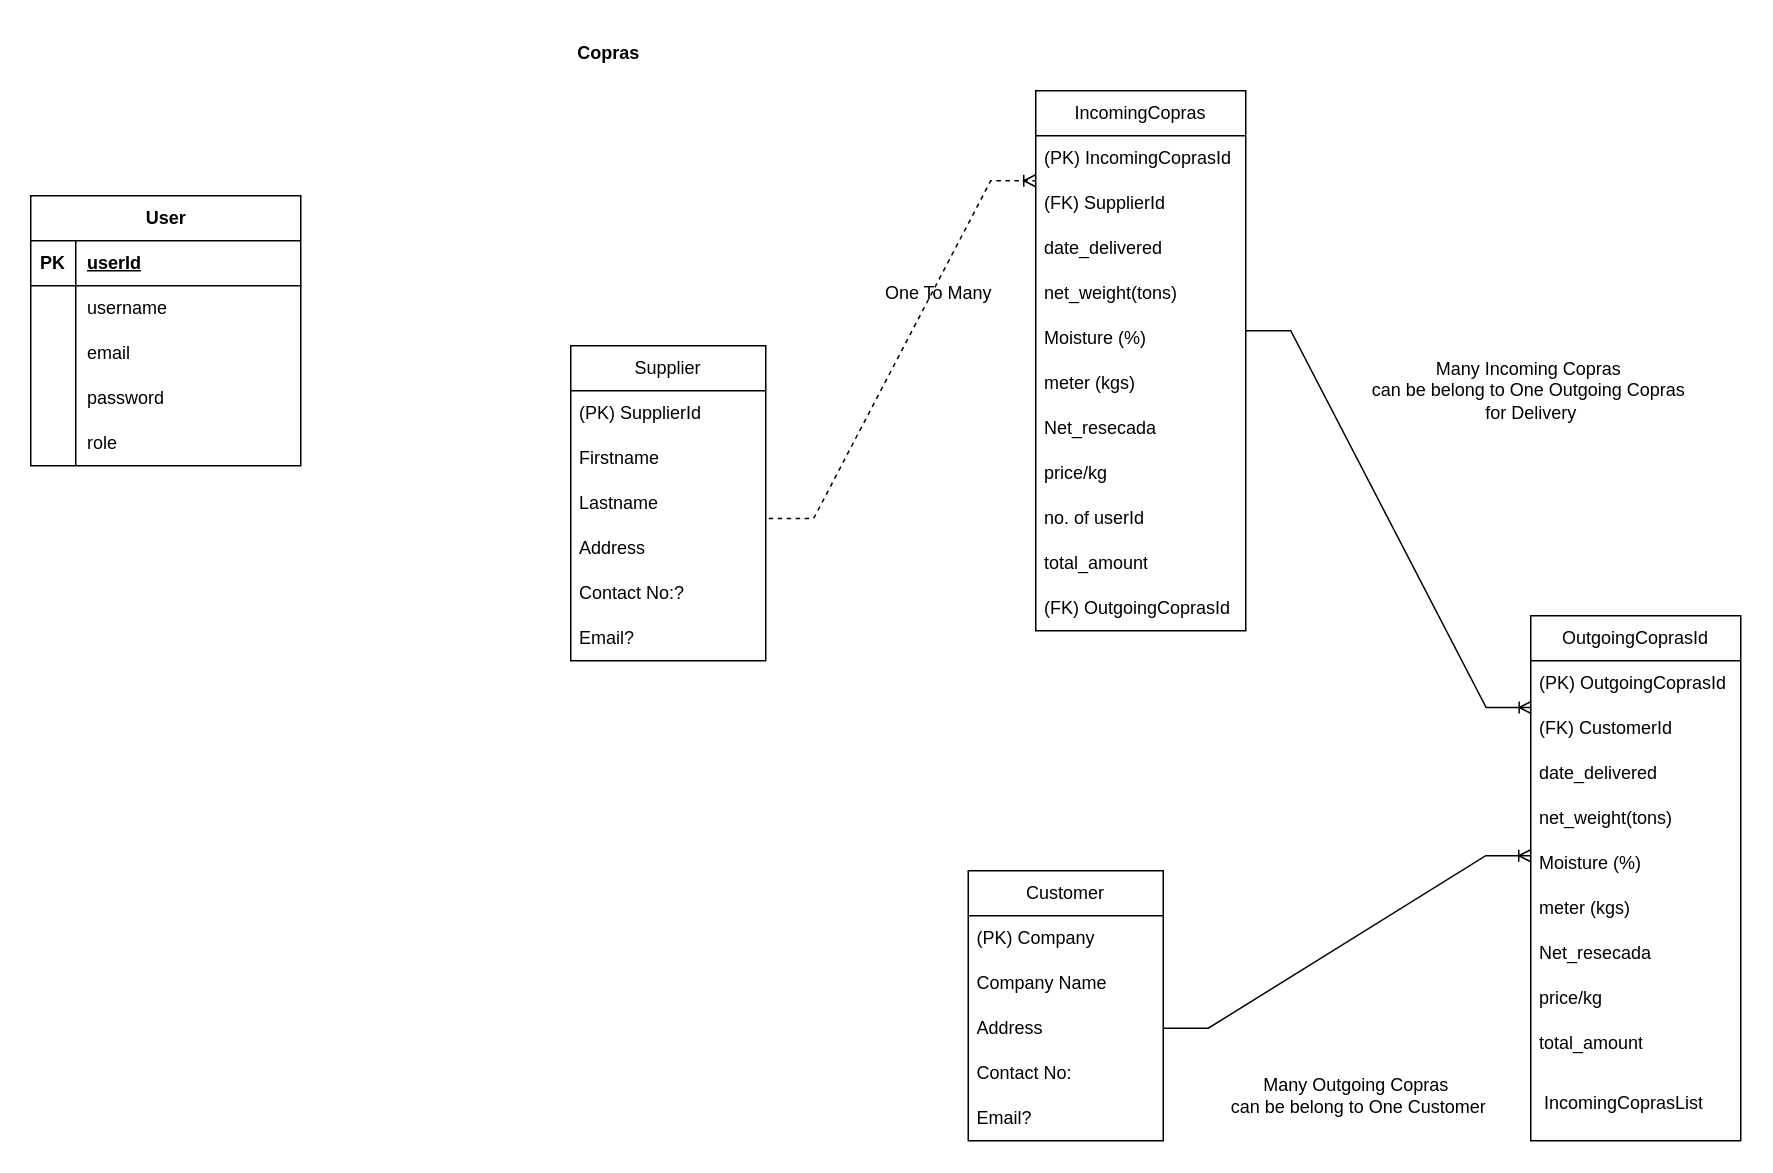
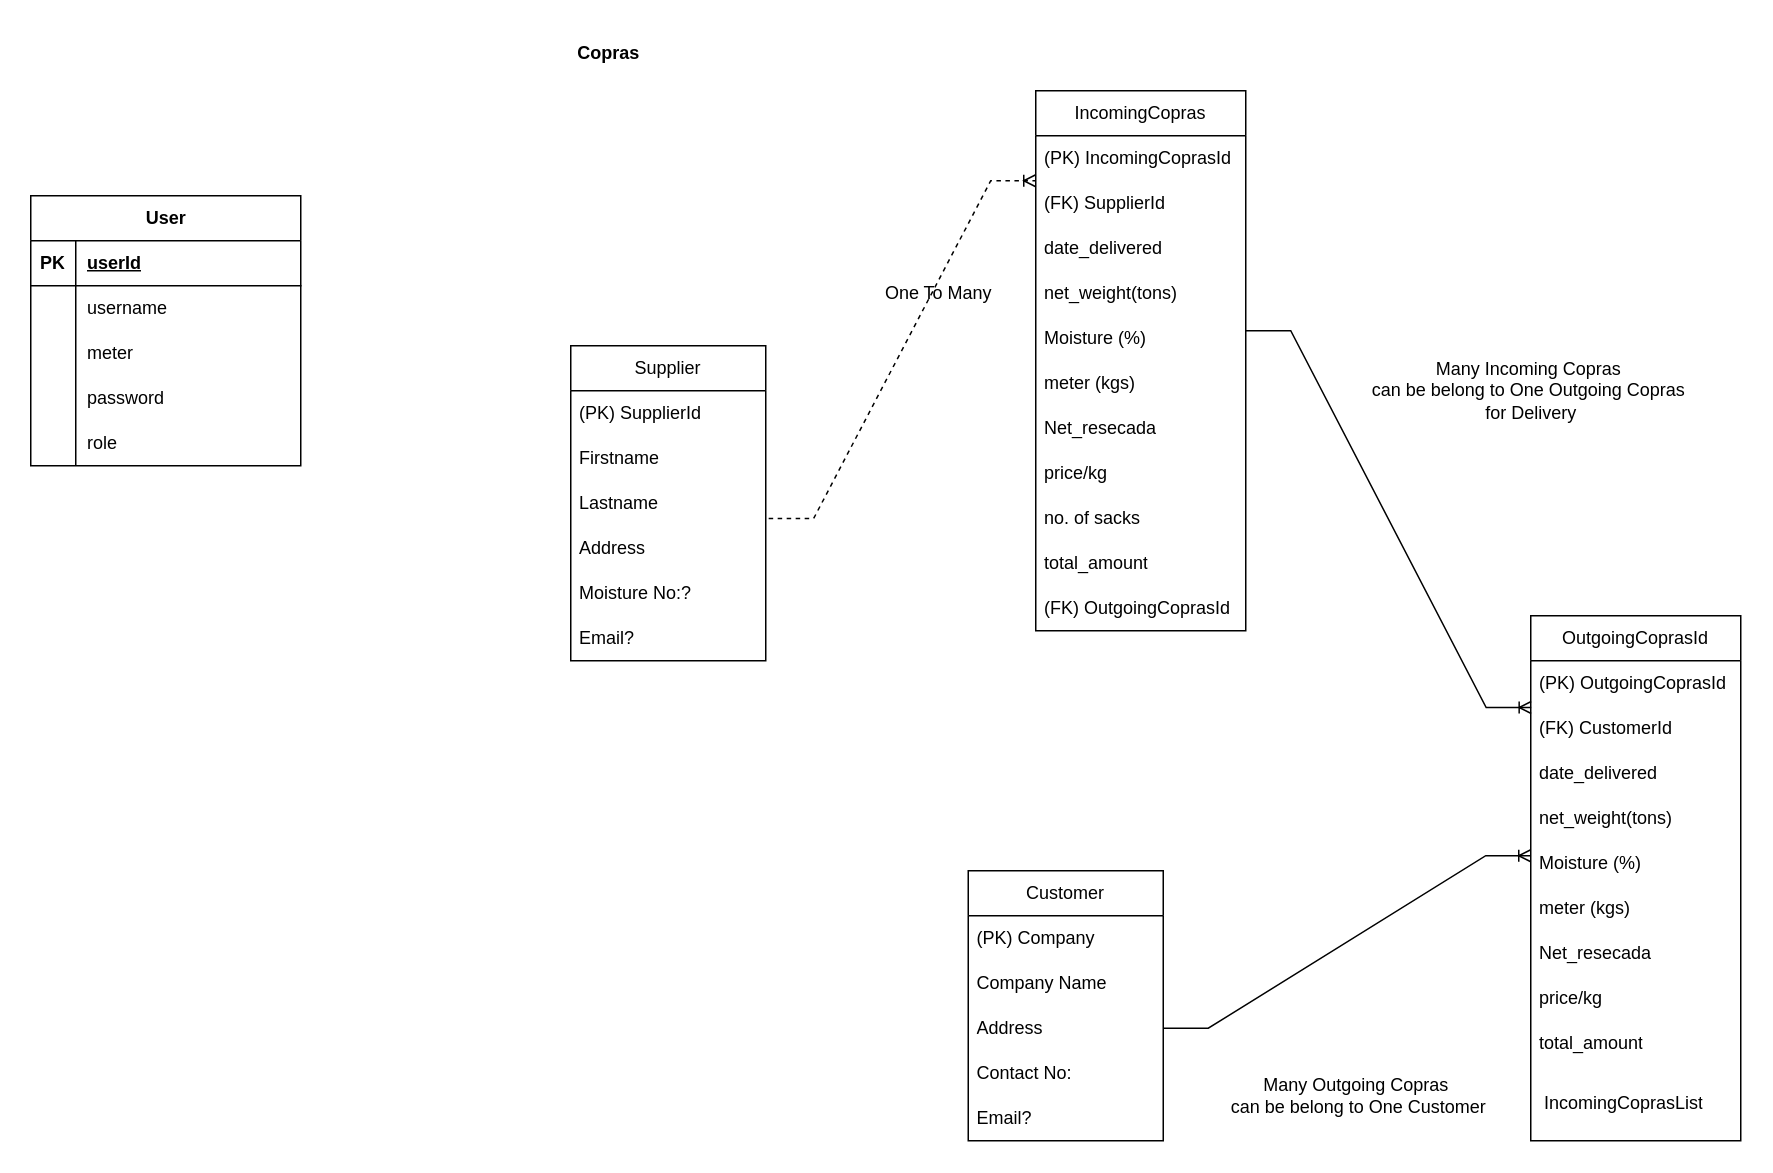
- <mxCell id="54" value="email" style="shape=partialRectangle;connectable=0;fillColor=none;top=0;left=0;bottom=0;right=0;align=left;spacingLeft=6;overflow=hidden;whiteSpace=wrap;html=1;" vertex="1" parent="52"><mxGeometry x="30" width="150" height="30" as="geometry"><mxRectangle width="150" height="30" as="alternateBounds" /></mxGeometry></mxCell>
+ <mxCell id="54" value="meter" style="shape=partialRectangle;connectable=0;fillColor=none;top=0;left=0;bottom=0;right=0;align=left;spacingLeft=6;overflow=hidden;whiteSpace=wrap;html=1;" vertex="1" parent="52"><mxGeometry x="30" width="150" height="30" as="geometry"><mxRectangle width="150" height="30" as="alternateBounds" /></mxGeometry></mxCell>
- <mxCell id="11" value="no. of userId" style="text;strokeColor=none;fillColor=none;align=left;verticalAlign=middle;spacingLeft=4;spacingRight=4;overflow=hidden;points=[[0,0.5],[1,0.5]];portConstraint=eastwest;rotatable=0;whiteSpace=wrap;html=1;" vertex="1" parent="2"><mxGeometry y="270" width="140" height="30" as="geometry" /></mxCell>
+ <mxCell id="11" value="no. of sacks" style="text;strokeColor=none;fillColor=none;align=left;verticalAlign=middle;spacingLeft=4;spacingRight=4;overflow=hidden;points=[[0,0.5],[1,0.5]];portConstraint=eastwest;rotatable=0;whiteSpace=wrap;html=1;" vertex="1" parent="2"><mxGeometry y="270" width="140" height="30" as="geometry" /></mxCell>
- <mxCell id="19" value="Contact No:?" style="text;strokeColor=none;fillColor=none;align=left;verticalAlign=middle;spacingLeft=4;spacingRight=4;overflow=hidden;points=[[0,0.5],[1,0.5]];portConstraint=eastwest;rotatable=0;whiteSpace=wrap;html=1;" vertex="1" parent="14"><mxGeometry y="150" width="130" height="30" as="geometry" /></mxCell>
+ <mxCell id="19" value="Moisture No:?" style="text;strokeColor=none;fillColor=none;align=left;verticalAlign=middle;spacingLeft=4;spacingRight=4;overflow=hidden;points=[[0,0.5],[1,0.5]];portConstraint=eastwest;rotatable=0;whiteSpace=wrap;html=1;" vertex="1" parent="14"><mxGeometry y="150" width="130" height="30" as="geometry" /></mxCell>
